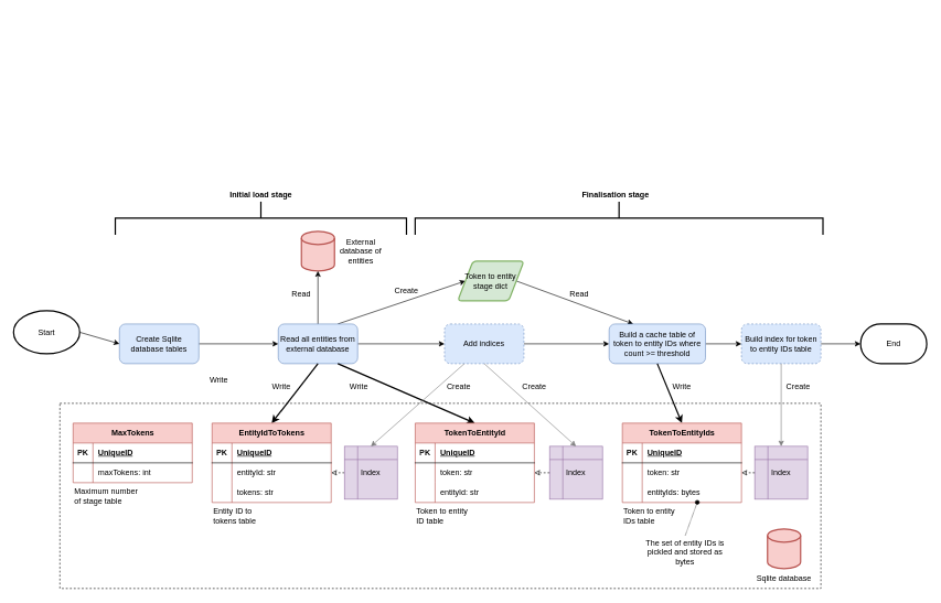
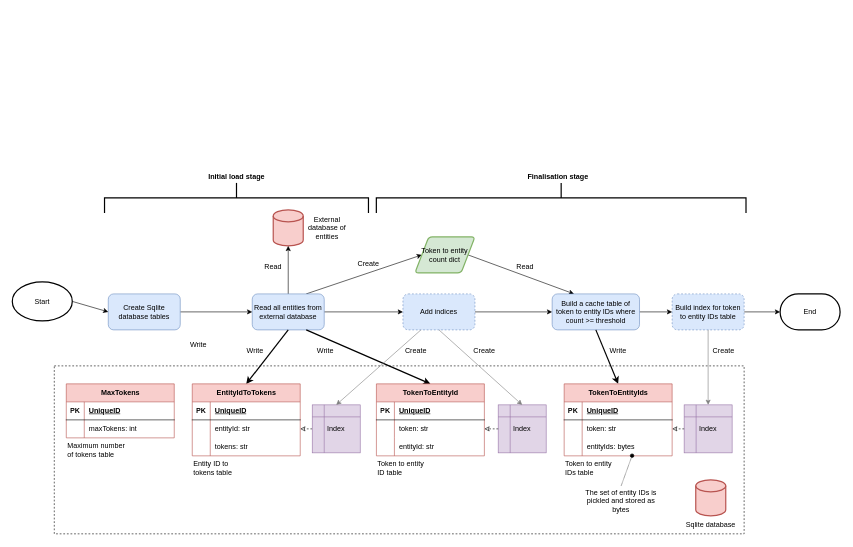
- <mxCell id="36" value="Token to entity stage dict" style="shape=parallelogram;html=1;strokeWidth=2;perimeter=parallelogramPerimeter;whiteSpace=wrap;rounded=1;arcSize=12;size=0.23;fillColor=#d5e8d4;strokeColor=#82b366;" vertex="1" parent="1"><mxGeometry x="691.25" y="394" width="100" height="60" as="geometry" /></mxCell>
+ <mxCell id="36" value="Token to entity count dict" style="shape=parallelogram;html=1;strokeWidth=2;perimeter=parallelogramPerimeter;whiteSpace=wrap;rounded=1;arcSize=12;size=0.23;fillColor=#d5e8d4;strokeColor=#82b366;" vertex="1" parent="1"><mxGeometry x="691.25" y="394" width="100" height="60" as="geometry" /></mxCell>
- <mxCell id="13" value="Maximum number of stage table" style="text;html=1;strokeColor=none;fillColor=none;align=left;verticalAlign=middle;whiteSpace=wrap;rounded=0;" vertex="1" parent="1"><mxGeometry x="110" y="729" width="106.25" height="40" as="geometry" /></mxCell>
+ <mxCell id="13" value="Maximum number of tokens table" style="text;html=1;strokeColor=none;fillColor=none;align=left;verticalAlign=middle;whiteSpace=wrap;rounded=0;" vertex="1" parent="1"><mxGeometry x="110" y="729" width="106.25" height="40" as="geometry" /></mxCell>
